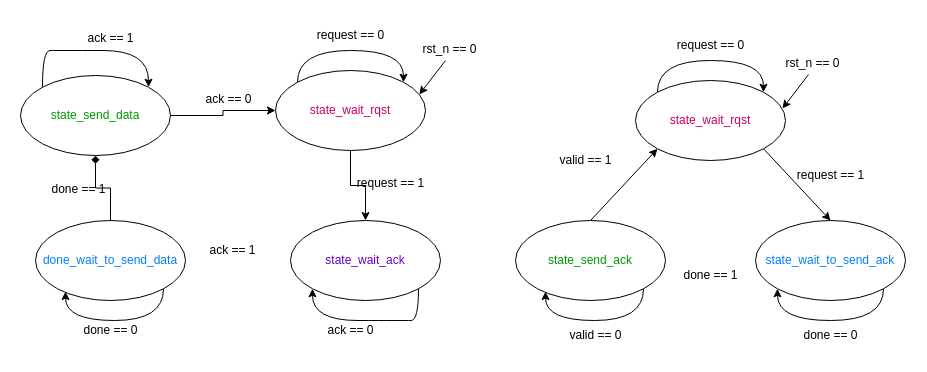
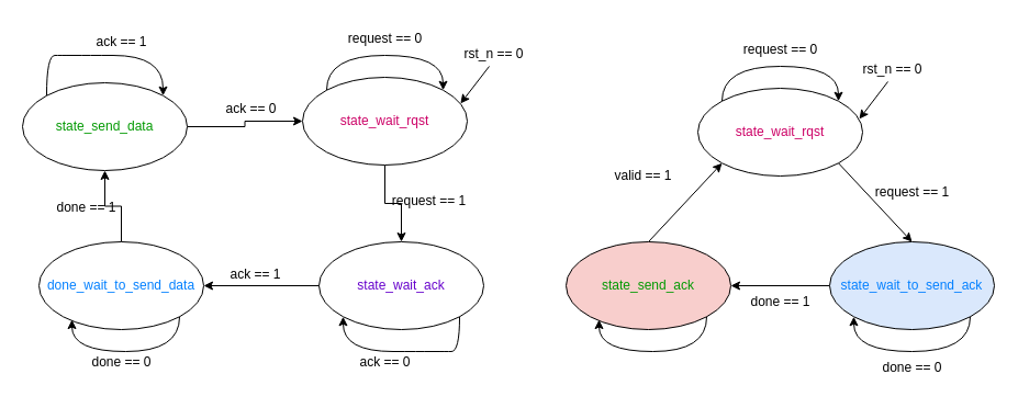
- <mxCell id="4" style="edgeStyle=orthogonalEdgeStyle;rounded=0;orthogonalLoop=1;jettySize=auto;html=1;exitX=0.5;exitY=0;exitDx=0;exitDy=0;entryX=0.5;entryY=1;entryDx=0;entryDy=0;endArrow=diamond;" edge="1" parent="1" source="5" target="17"><mxGeometry relative="1" as="geometry" /></mxCell>
+ <mxCell id="4" style="edgeStyle=orthogonalEdgeStyle;rounded=0;orthogonalLoop=1;jettySize=auto;html=1;exitX=0.5;exitY=0;exitDx=0;exitDy=0;entryX=0.5;entryY=1;entryDx=0;entryDy=0;" edge="1" parent="1" source="5" target="17"><mxGeometry relative="1" as="geometry" /></mxCell>
+ <mxCell id="20" style="edgeStyle=orthogonalEdgeStyle;rounded=0;orthogonalLoop=1;jettySize=auto;html=1;exitX=0;exitY=0.5;exitDx=0;exitDy=0;entryX=1;entryY=0.5;entryDx=0;entryDy=0;" edge="1" parent="1" source="6" target="5"><mxGeometry relative="1" as="geometry" /></mxCell>
- <mxCell id="27" value="&lt;font color=&quot;#009900&quot;&gt;state_send_ack&lt;/font&gt;" style="ellipse;whiteSpace=wrap;html=1;" vertex="1" parent="1"><mxGeometry x="515" y="220" width="150" height="80" as="geometry" /></mxCell>
+ <mxCell id="27" value="&lt;font color=&quot;#009900&quot;&gt;state_send_ack&lt;/font&gt;" style="ellipse;whiteSpace=wrap;html=1;fillColor=#f8cecc;" vertex="1" parent="1"><mxGeometry x="515" y="220" width="150" height="80" as="geometry" /></mxCell>
+ <mxCell id="26" style="edgeStyle=orthogonalEdgeStyle;rounded=0;orthogonalLoop=1;jettySize=auto;html=1;exitX=1;exitY=0.5;exitDx=0;exitDy=0;entryX=0;entryY=0.5;entryDx=0;entryDy=0;endArrow=none;endFill=0;startArrow=classic;startFill=1;" edge="1" parent="1" source="27" target="29"><mxGeometry relative="1" as="geometry" /></mxCell>
- <mxCell id="29" value="&lt;font color=&quot;#007fff&quot;&gt;state_wait_to_send_ack&lt;/font&gt;" style="ellipse;whiteSpace=wrap;html=1;" vertex="1" parent="1"><mxGeometry x="755" y="220" width="150" height="80" as="geometry" /></mxCell>
+ <mxCell id="29" value="&lt;font color=&quot;#007fff&quot;&gt;state_wait_to_send_ack&lt;/font&gt;" style="ellipse;whiteSpace=wrap;html=1;fillColor=#dae8fc;" vertex="1" parent="1"><mxGeometry x="755" y="220" width="150" height="80" as="geometry" /></mxCell>
- <mxCell id="37" value="valid == 0" style="text;html=1;align=center;verticalAlign=middle;resizable=0;points=[];autosize=1;strokeColor=none;fillColor=none;" vertex="1" parent="1"><mxGeometry x="555" y="320" width="80" height="30" as="geometry" /></mxCell>
